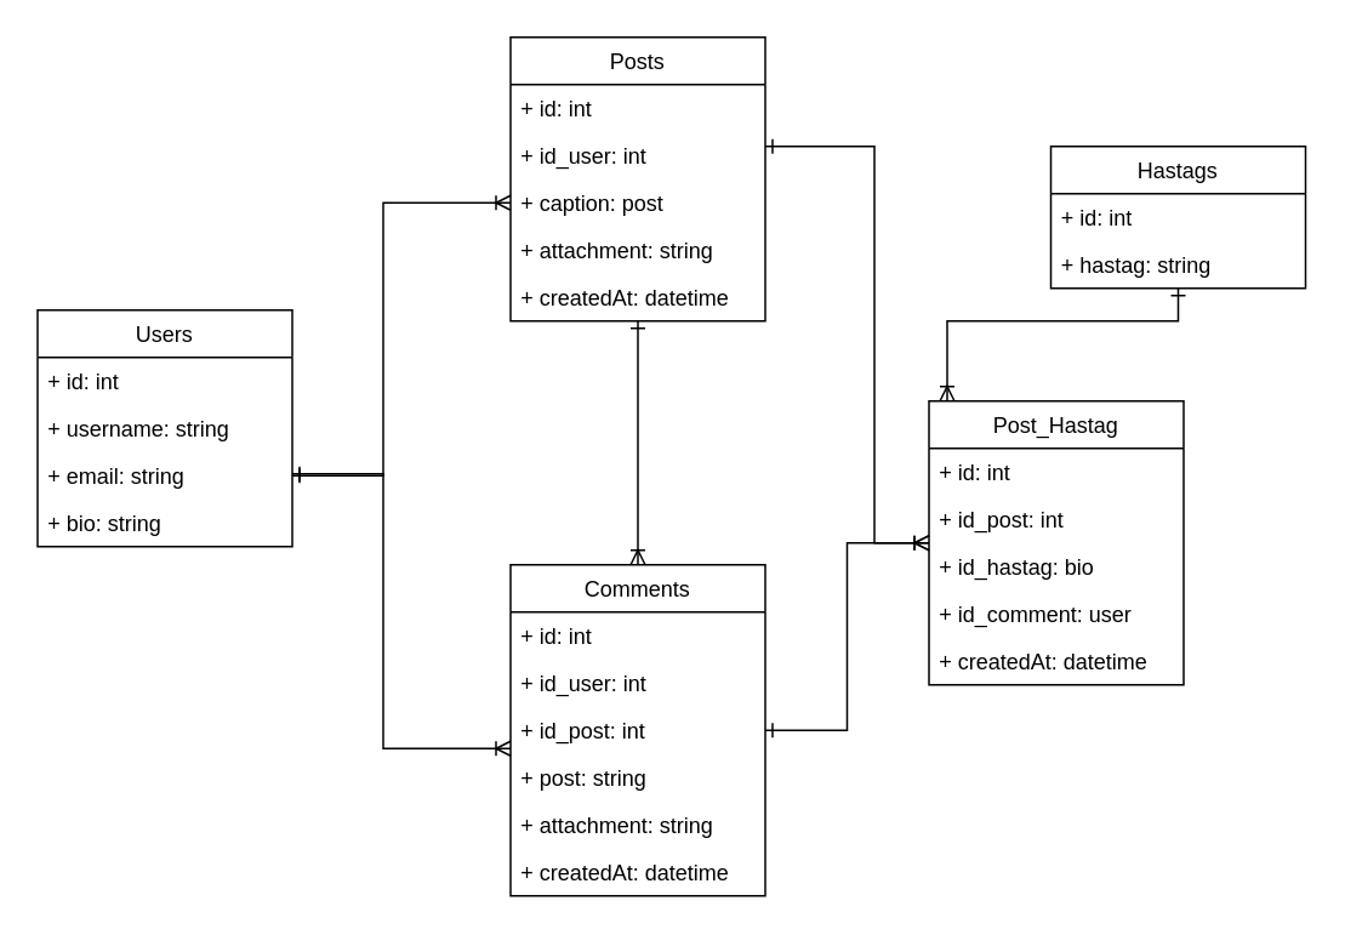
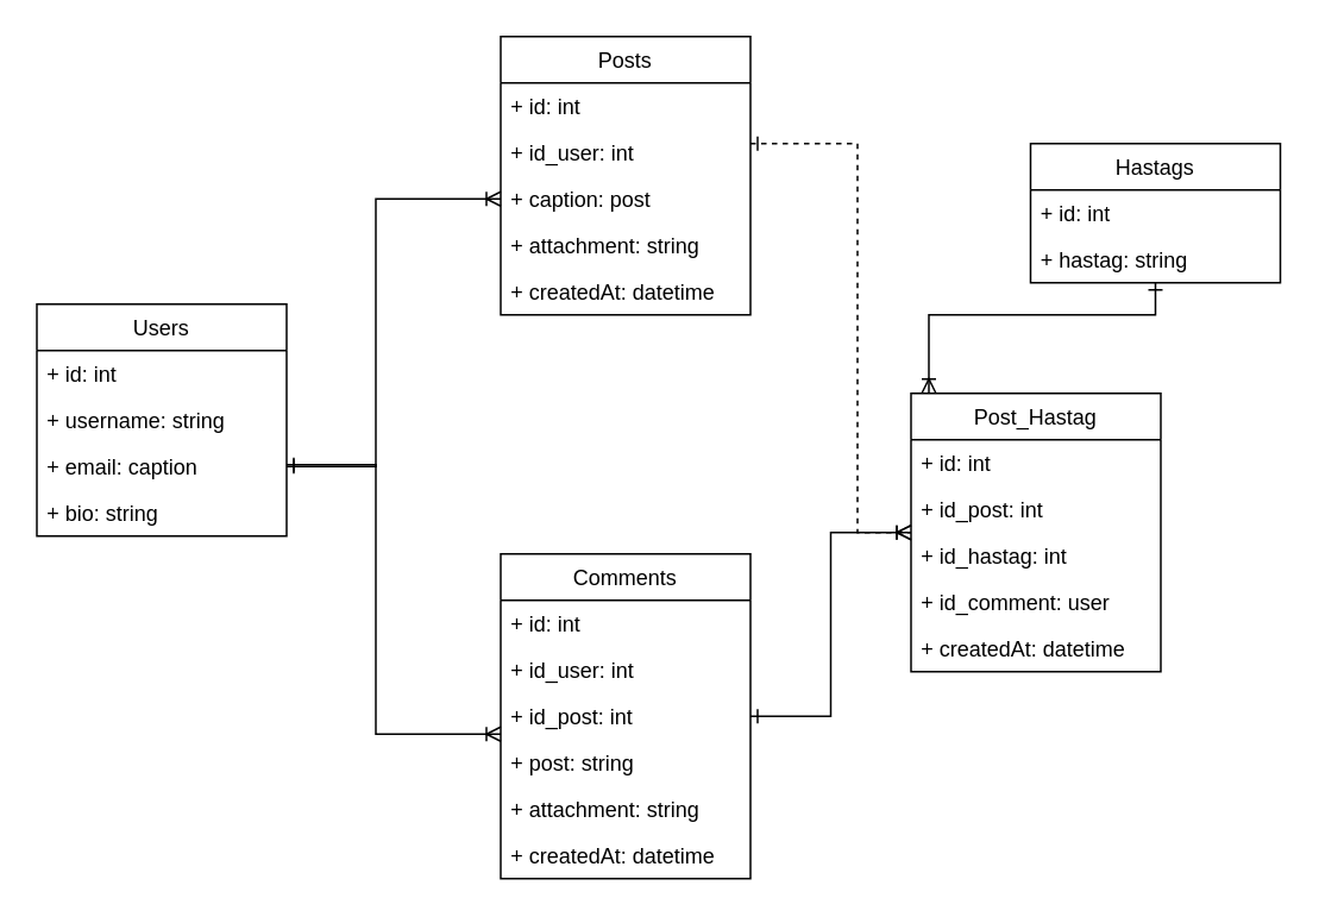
- <mxCell id="13" style="edgeStyle=orthogonalEdgeStyle;rounded=0;orthogonalLoop=1;jettySize=auto;html=1;startArrow=ERone;startFill=0;endArrow=ERoneToMany;endFill=0;" parent="1" source="14" target="20" edge="1"><mxGeometry relative="1" as="geometry"><Array as="points"><mxPoint x="480" y="80" /></Array></mxGeometry></mxCell>
+ <mxCell id="13" style="edgeStyle=orthogonalEdgeStyle;rounded=0;orthogonalLoop=1;jettySize=auto;html=1;startArrow=ERone;startFill=0;endArrow=ERoneToMany;endFill=0;dashed=1;" parent="1" source="14" target="20" edge="1"><mxGeometry relative="1" as="geometry"><Array as="points"><mxPoint x="480" y="80" /></Array></mxGeometry></mxCell>
- <mxCell id="12" style="edgeStyle=orthogonalEdgeStyle;rounded=0;orthogonalLoop=1;jettySize=auto;html=1;startArrow=ERone;startFill=0;endArrow=ERoneToMany;endFill=0;" parent="1" source="14" target="28" edge="1"><mxGeometry relative="1" as="geometry" /></mxCell>
- <mxCell id="6" value="+ email: string" style="text;strokeColor=none;fillColor=none;align=left;verticalAlign=top;spacingLeft=4;spacingRight=4;overflow=hidden;rotatable=0;points=[[0,0.5],[1,0.5]];portConstraint=eastwest;" parent="3" vertex="1"><mxGeometry y="78" width="140" height="26" as="geometry" /></mxCell>
+ <mxCell id="6" value="+ email: caption" style="text;strokeColor=none;fillColor=none;align=left;verticalAlign=top;spacingLeft=4;spacingRight=4;overflow=hidden;rotatable=0;points=[[0,0.5],[1,0.5]];portConstraint=eastwest;" parent="3" vertex="1"><mxGeometry y="78" width="140" height="26" as="geometry" /></mxCell>
- <mxCell id="23" value="+ id_hastag: bio" style="text;strokeColor=none;fillColor=none;align=left;verticalAlign=top;spacingLeft=4;spacingRight=4;overflow=hidden;rotatable=0;points=[[0,0.5],[1,0.5]];portConstraint=eastwest;" parent="20" vertex="1"><mxGeometry y="78" width="140" height="26" as="geometry" /></mxCell>
+ <mxCell id="23" value="+ id_hastag: int" style="text;strokeColor=none;fillColor=none;align=left;verticalAlign=top;spacingLeft=4;spacingRight=4;overflow=hidden;rotatable=0;points=[[0,0.5],[1,0.5]];portConstraint=eastwest;" parent="20" vertex="1"><mxGeometry y="78" width="140" height="26" as="geometry" /></mxCell>
